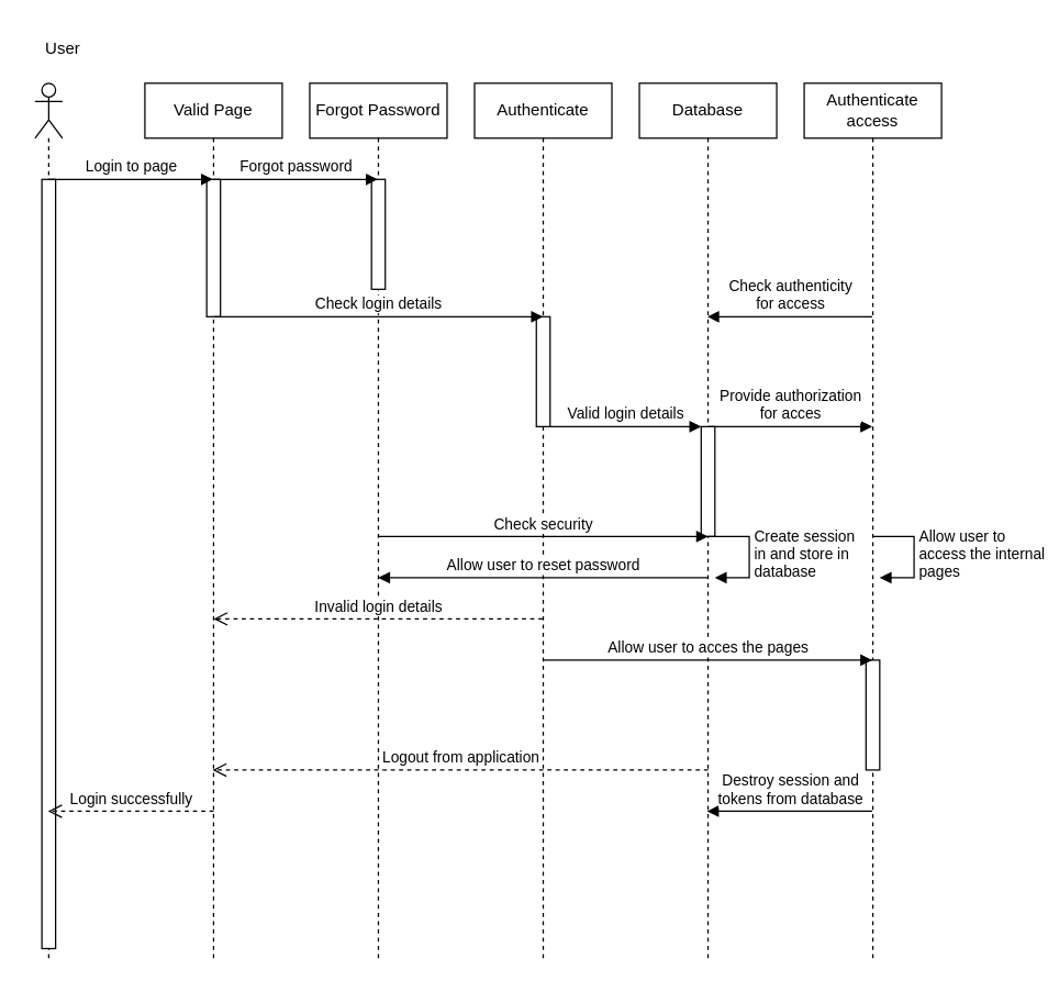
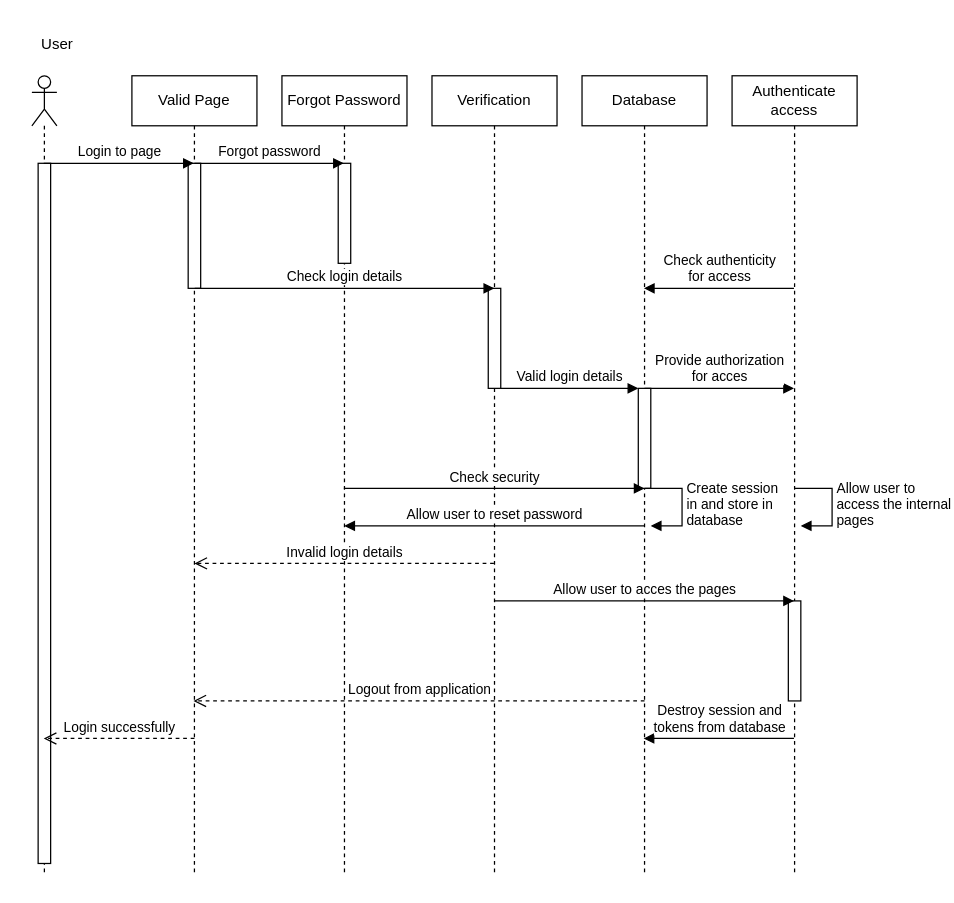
- <mxCell id="11" value="Authenticate" style="shape=umlLifeline;perimeter=lifelinePerimeter;whiteSpace=wrap;html=1;container=1;dropTarget=0;collapsible=0;recursiveResize=0;outlineConnect=0;portConstraint=eastwest;newEdgeStyle={&quot;curved&quot;:0,&quot;rounded&quot;:0};" vertex="1" parent="1"><mxGeometry x="345" y="60" width="100" height="640" as="geometry" /></mxCell>
+ <mxCell id="11" value="Verification" style="shape=umlLifeline;perimeter=lifelinePerimeter;whiteSpace=wrap;html=1;container=1;dropTarget=0;collapsible=0;recursiveResize=0;outlineConnect=0;portConstraint=eastwest;newEdgeStyle={&quot;curved&quot;:0,&quot;rounded&quot;:0};" vertex="1" parent="1"><mxGeometry x="345" y="60" width="100" height="640" as="geometry" /></mxCell>
